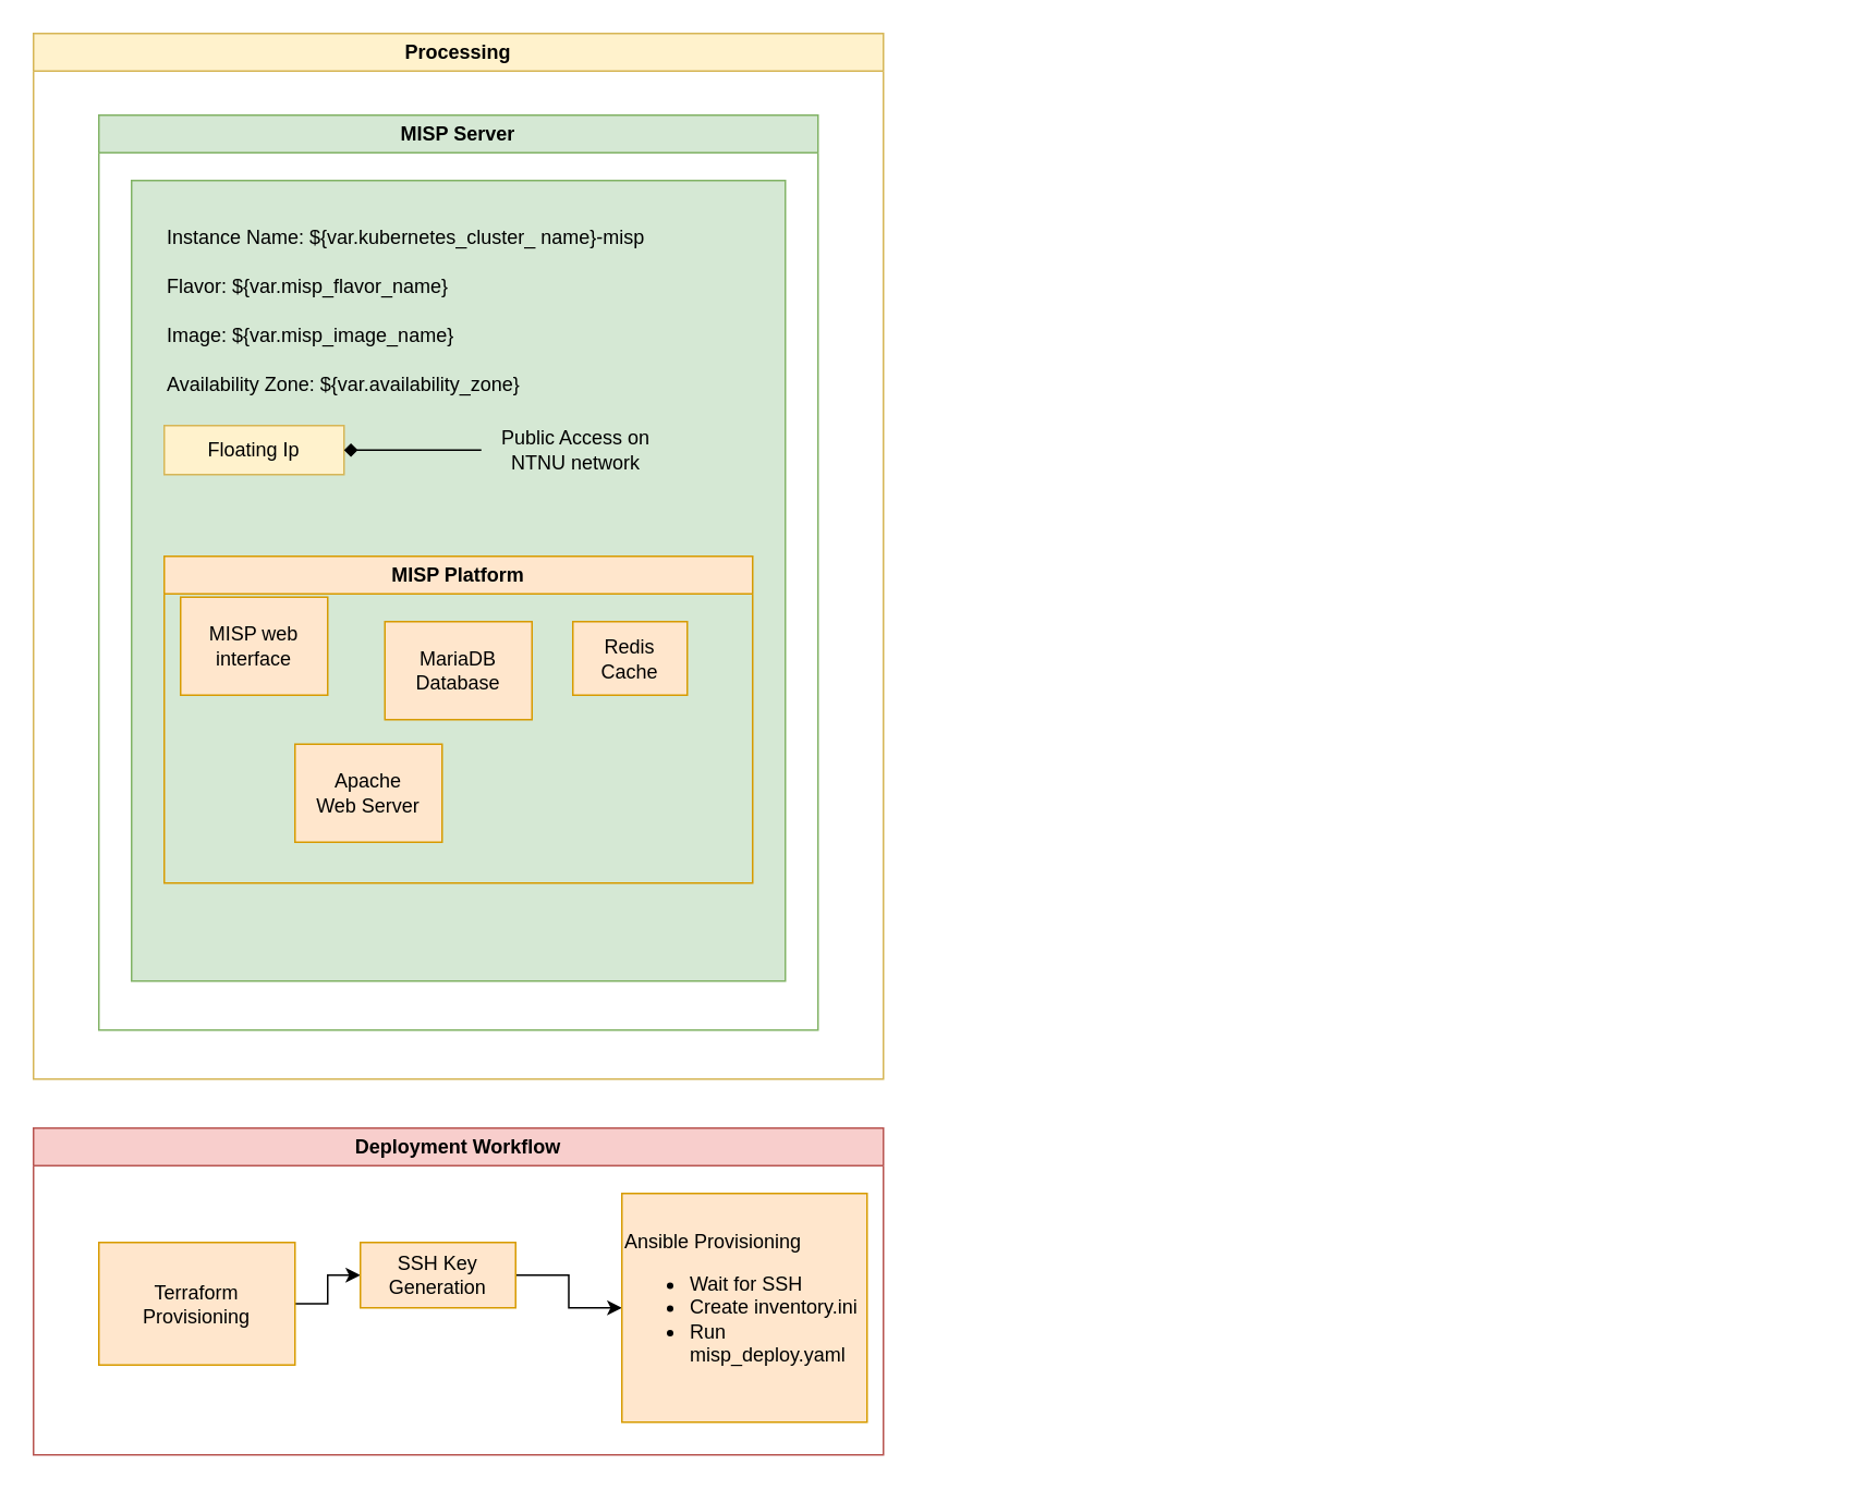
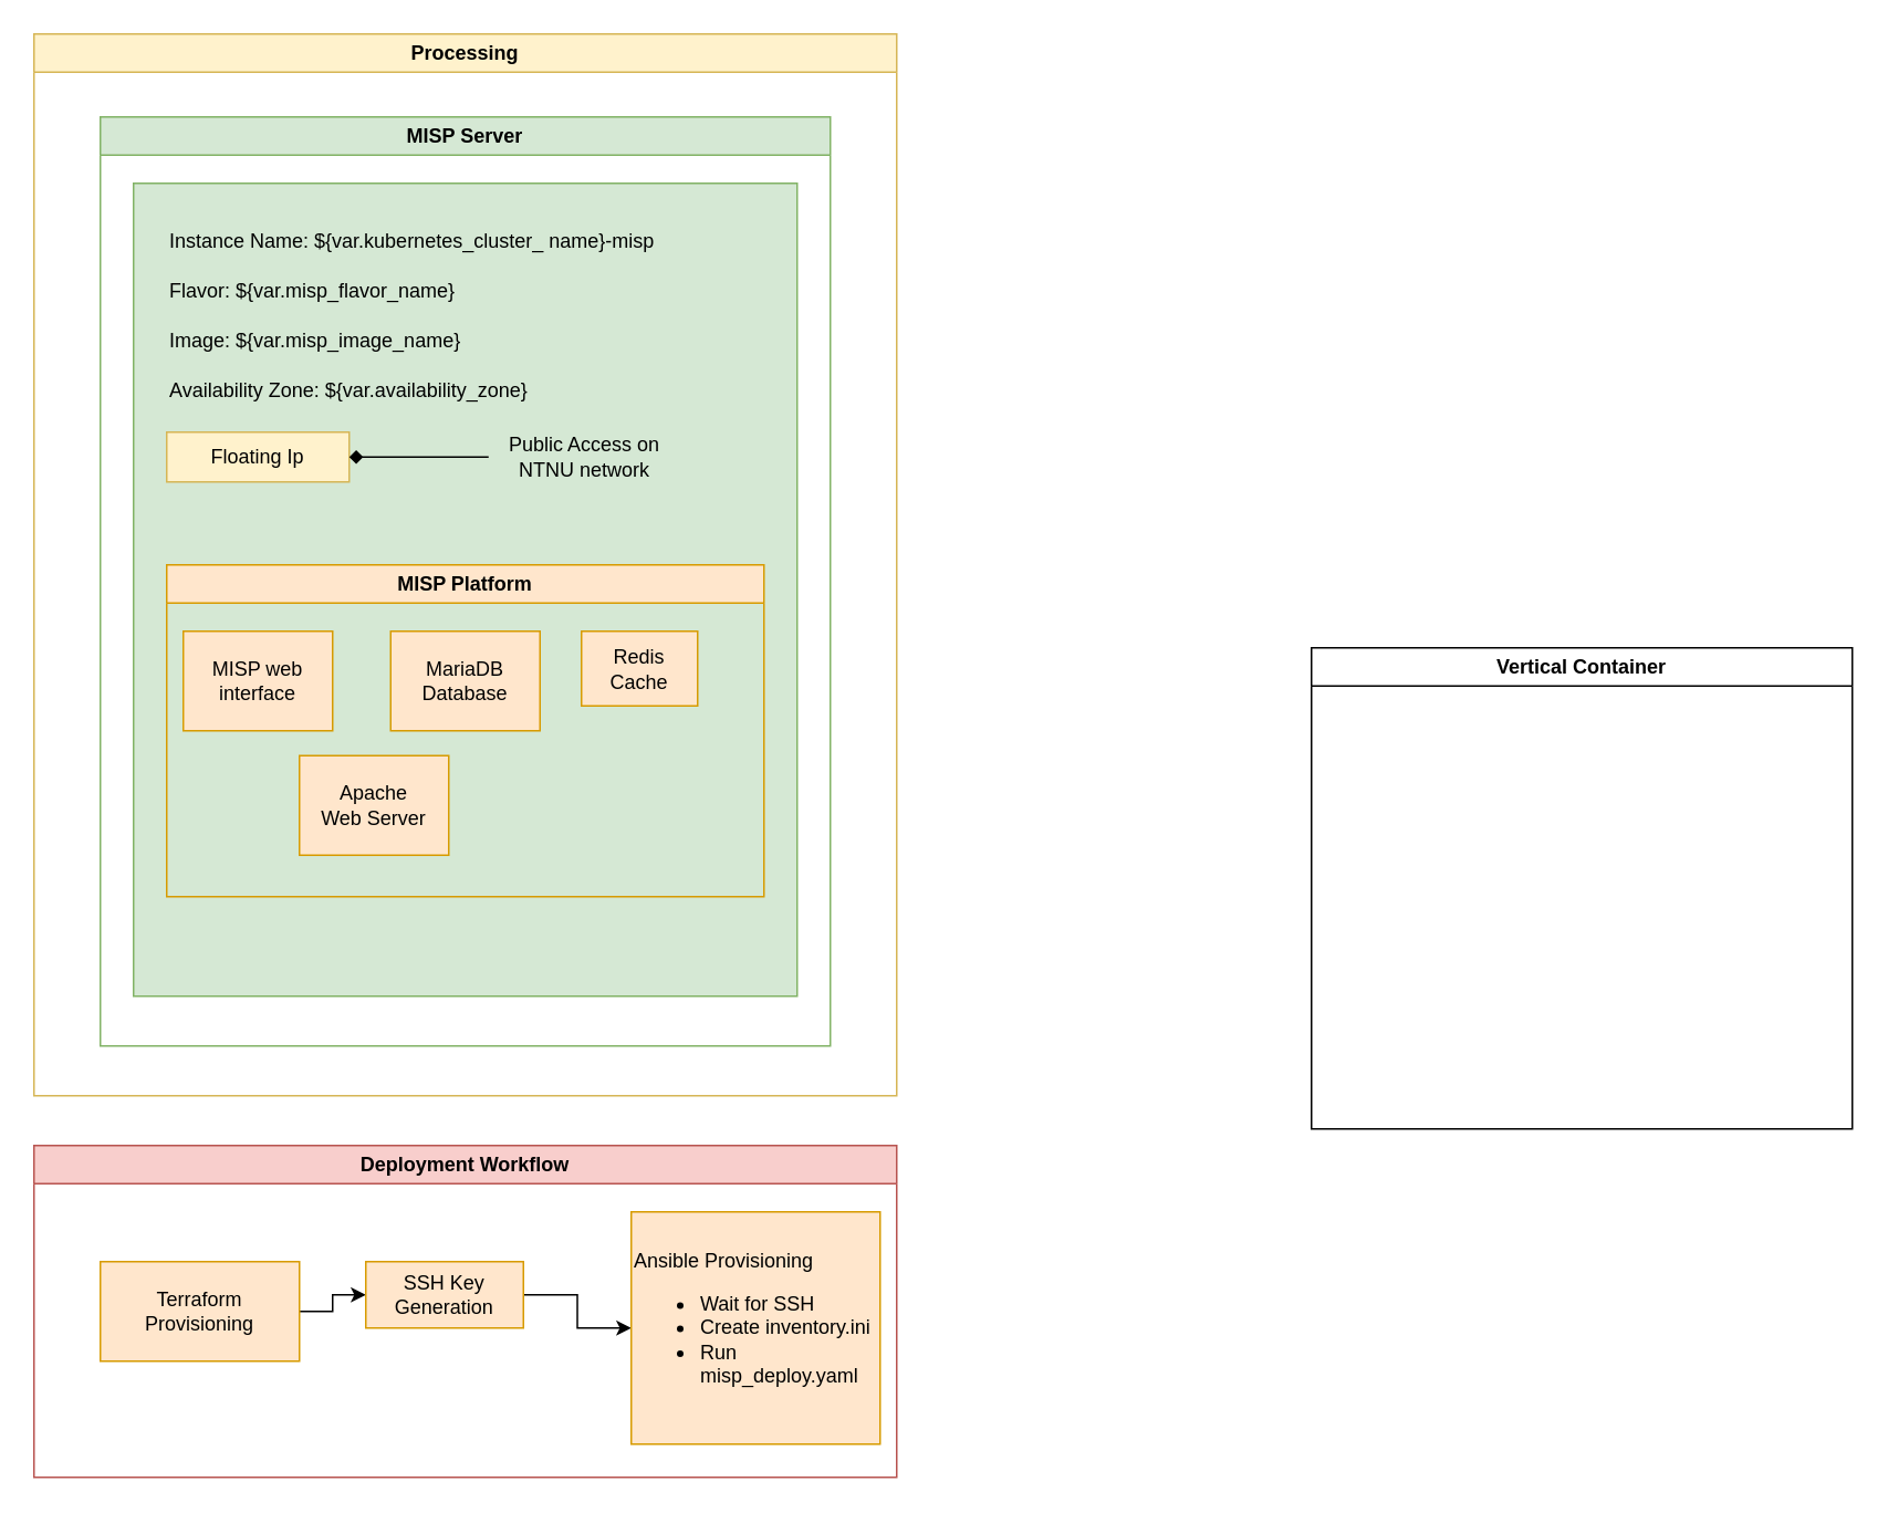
- <mxCell id="14" value="&lt;div&gt;MISP web &lt;br&gt;&lt;/div&gt;&lt;div&gt;interface&lt;/div&gt;" style="rounded=0;whiteSpace=wrap;html=1;fillColor=#ffe6cc;strokeColor=#d79b00;" vertex="1" parent="3"><mxGeometry x="50" y="295" width="90" height="60" as="geometry" /></mxCell>
+ <mxCell id="14" value="&lt;div&gt;MISP web &lt;br&gt;&lt;/div&gt;&lt;div&gt;interface&lt;/div&gt;" style="rounded=0;whiteSpace=wrap;html=1;fillColor=#ffe6cc;strokeColor=#d79b00;" vertex="1" parent="3"><mxGeometry x="50" y="310" width="90" height="60" as="geometry" /></mxCell>
+ <mxCell id="17" value="Vertical Container" style="swimlane;whiteSpace=wrap;html=1;" vertex="1" parent="1"><mxGeometry x="790" y="390" width="326" height="290" as="geometry" /></mxCell>
- <mxCell id="20" value="&lt;div&gt;Terraform&lt;/div&gt;&lt;div&gt;Provisioning&lt;/div&gt;" style="rounded=0;whiteSpace=wrap;html=1;fillColor=#ffe6cc;strokeColor=#d79b00;" vertex="1" parent="18"><mxGeometry x="40" y="70" width="120" height="75" as="geometry" /></mxCell>
+ <mxCell id="20" value="&lt;div&gt;Terraform&lt;/div&gt;&lt;div&gt;Provisioning&lt;/div&gt;" style="rounded=0;whiteSpace=wrap;html=1;fillColor=#ffe6cc;strokeColor=#d79b00;" vertex="1" parent="18"><mxGeometry x="40" y="70" width="120" height="60" as="geometry" /></mxCell>
